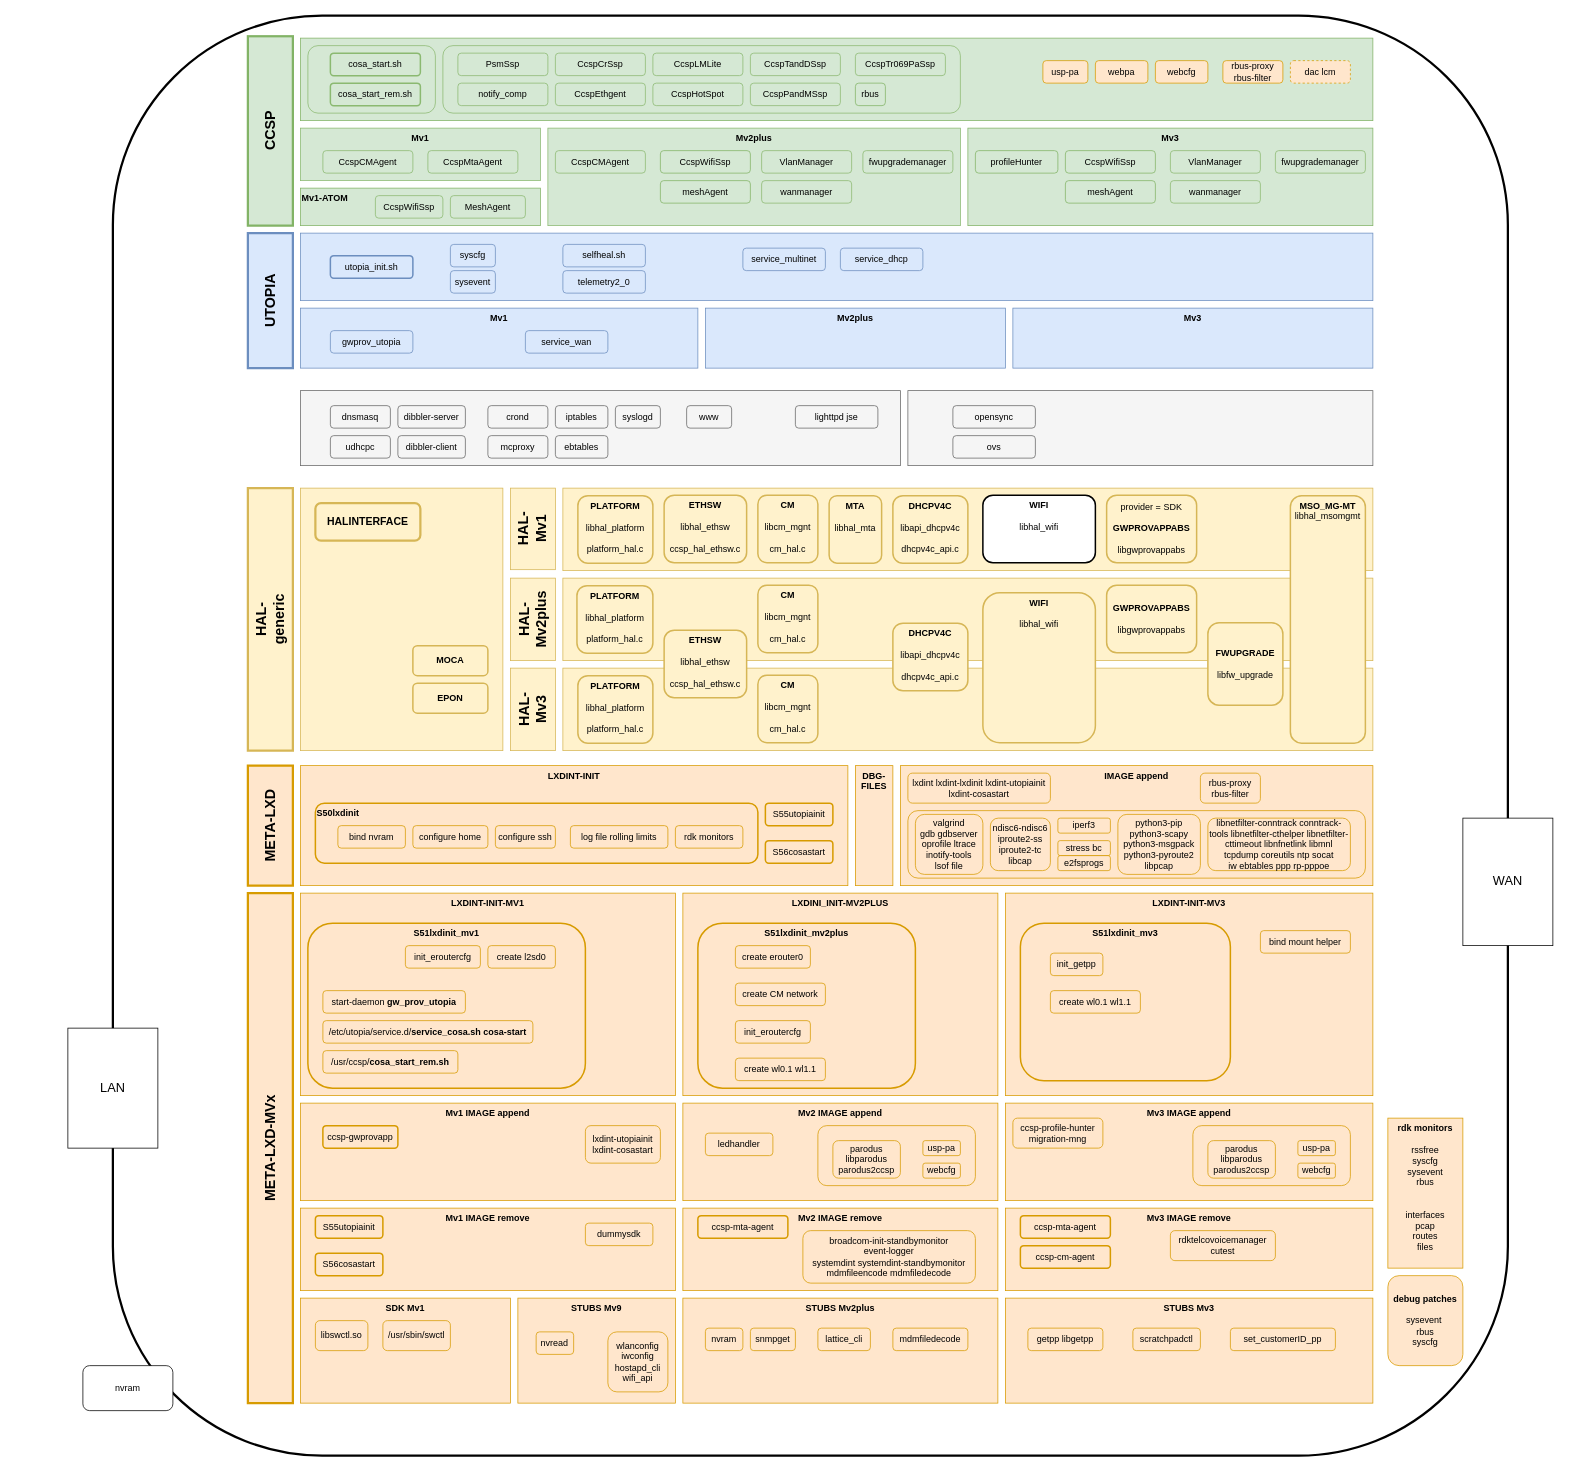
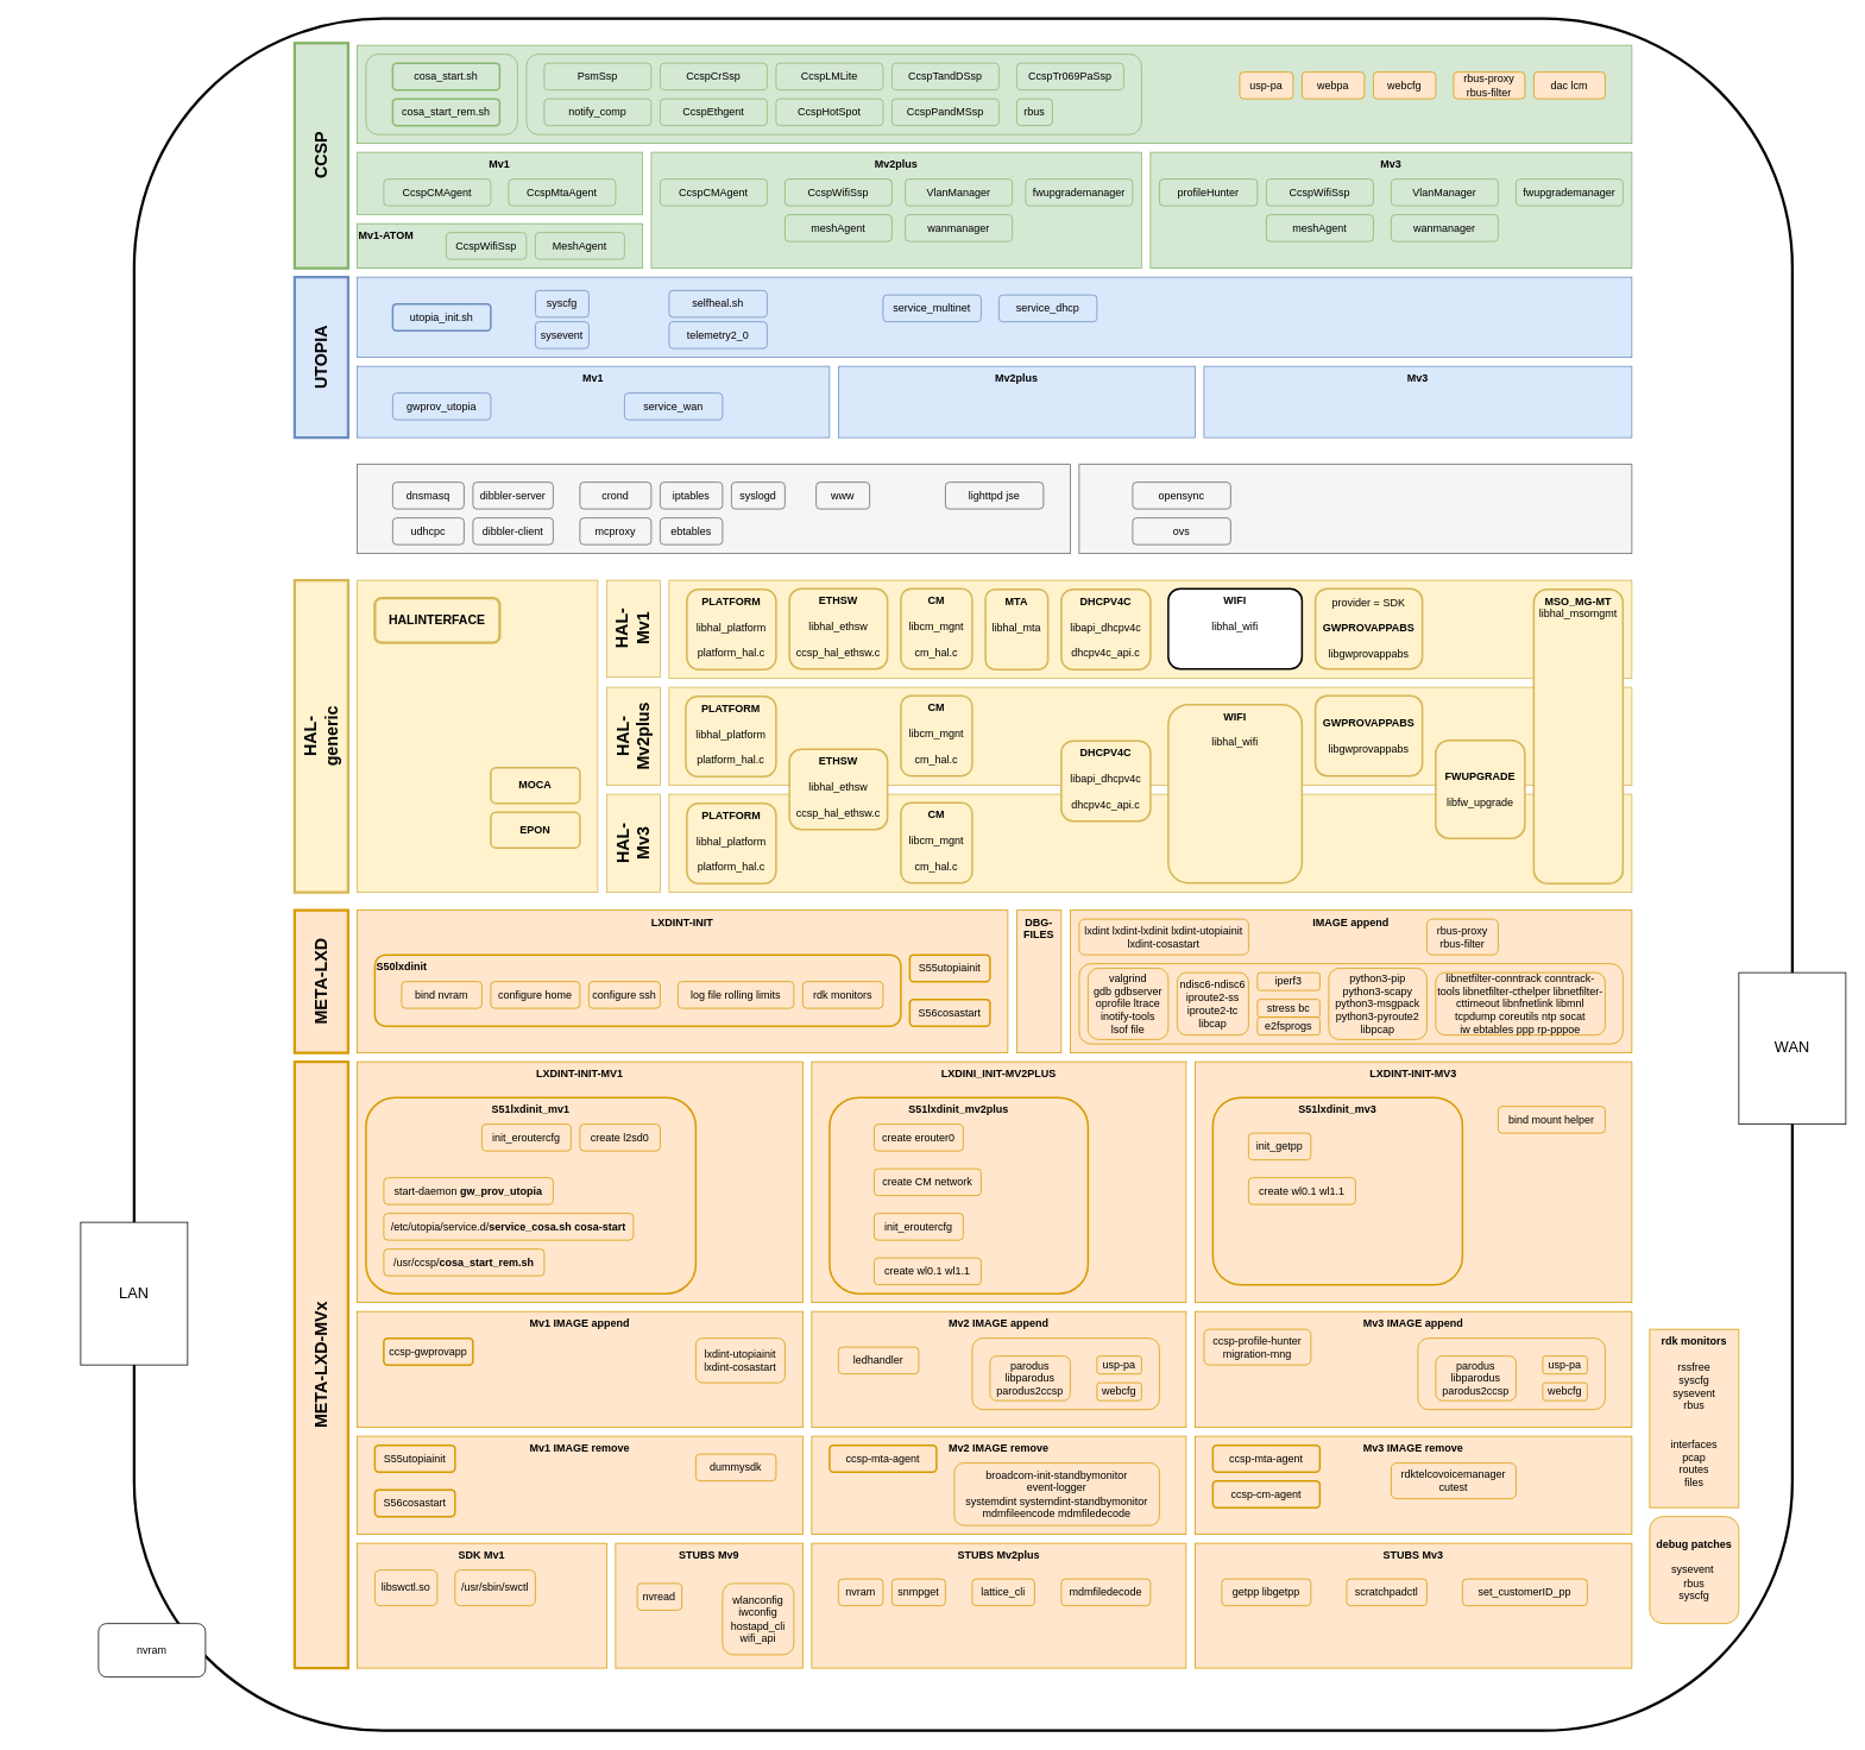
- <mxCell id="107" value="dac lcm" style="rounded=1;whiteSpace=wrap;html=1;fillColor=#ffe6cc;strokeColor=#d79b00;fontColor=#000000;dashed=1;" parent="1" vertex="1"><mxGeometry x="1720" y="80" width="80" height="30" as="geometry" /></mxCell>
+ <mxCell id="107" value="dac lcm" style="rounded=1;whiteSpace=wrap;html=1;fillColor=#ffe6cc;strokeColor=#d79b00;fontColor=#000000;" parent="1" vertex="1"><mxGeometry x="1720" y="80" width="80" height="30" as="geometry" /></mxCell>
